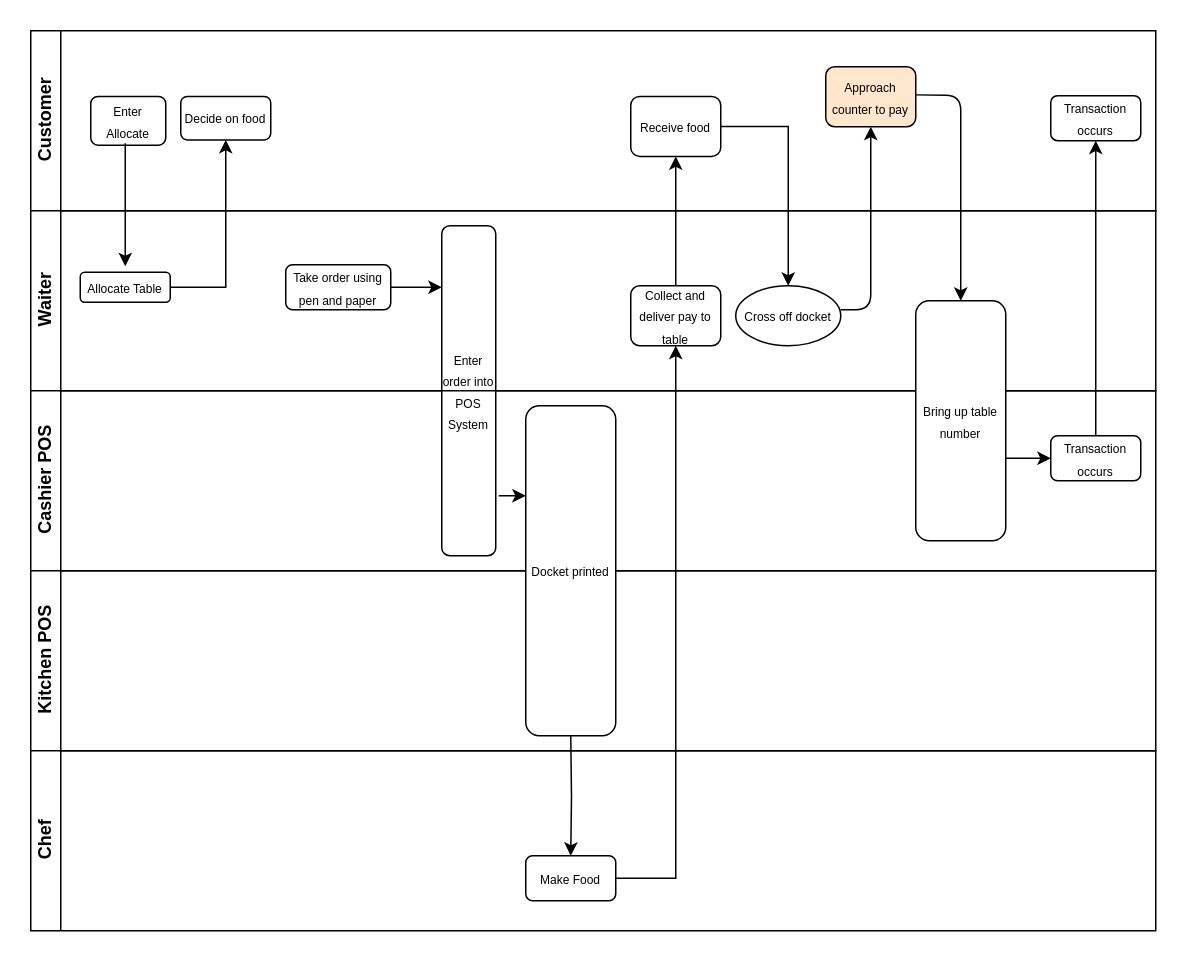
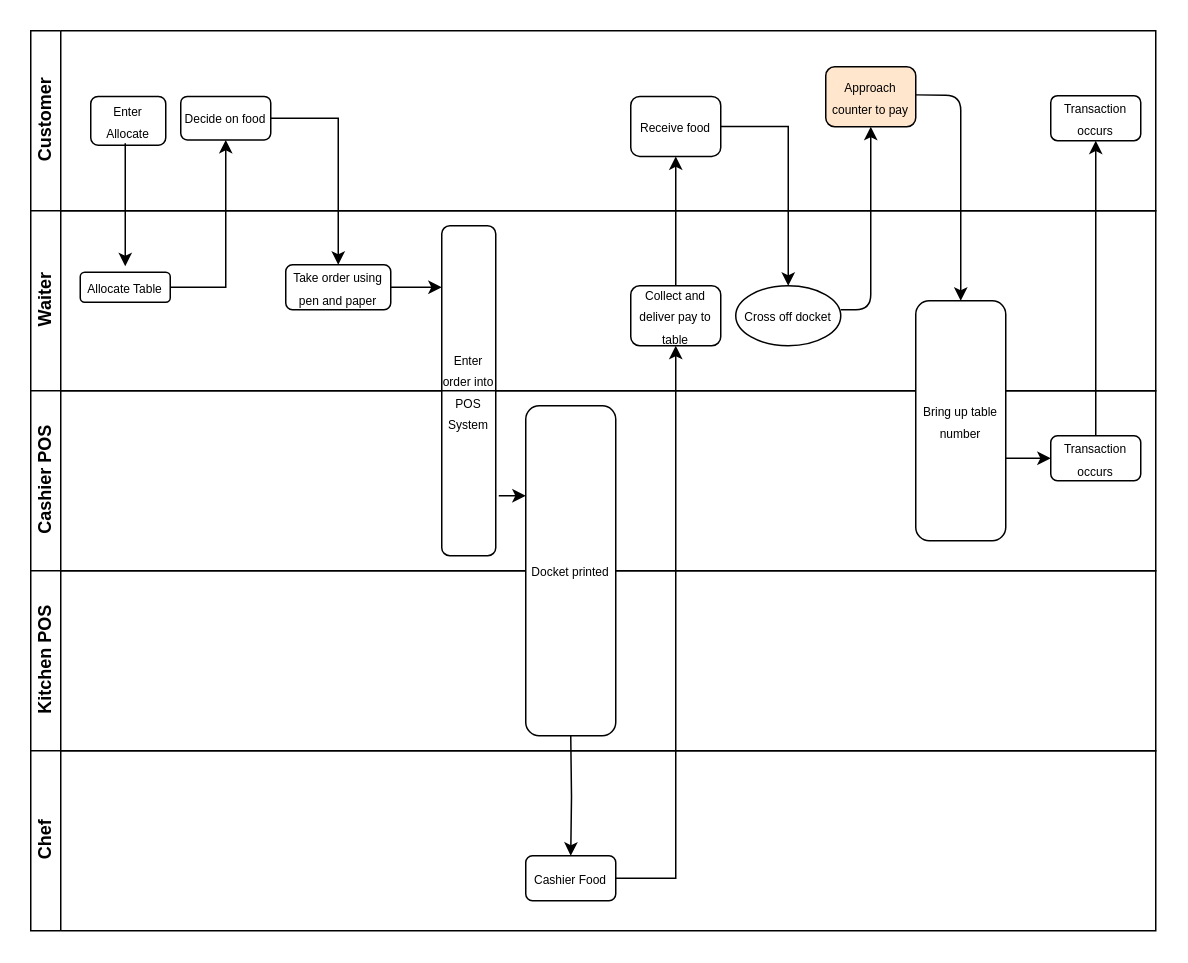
+ <mxCell id="28" value="" style="edgeStyle=orthogonalEdgeStyle;rounded=0;orthogonalLoop=1;jettySize=auto;html=1;" parent="2" source="5" target="12" edge="1"><mxGeometry relative="1" as="geometry" /></mxCell>
- <mxCell id="19" value="&lt;font style=&quot;font-size: 8px&quot;&gt;Make Food&lt;/font&gt;" style="rounded=1;whiteSpace=wrap;html=1;" parent="18" vertex="1"><mxGeometry x="330" y="70" width="60" height="30" as="geometry" /></mxCell>
+ <mxCell id="19" value="&lt;font style=&quot;font-size: 8px&quot;&gt;Cashier Food&lt;/font&gt;" style="rounded=1;whiteSpace=wrap;html=1;" parent="18" vertex="1"><mxGeometry x="330" y="70" width="60" height="30" as="geometry" /></mxCell>
